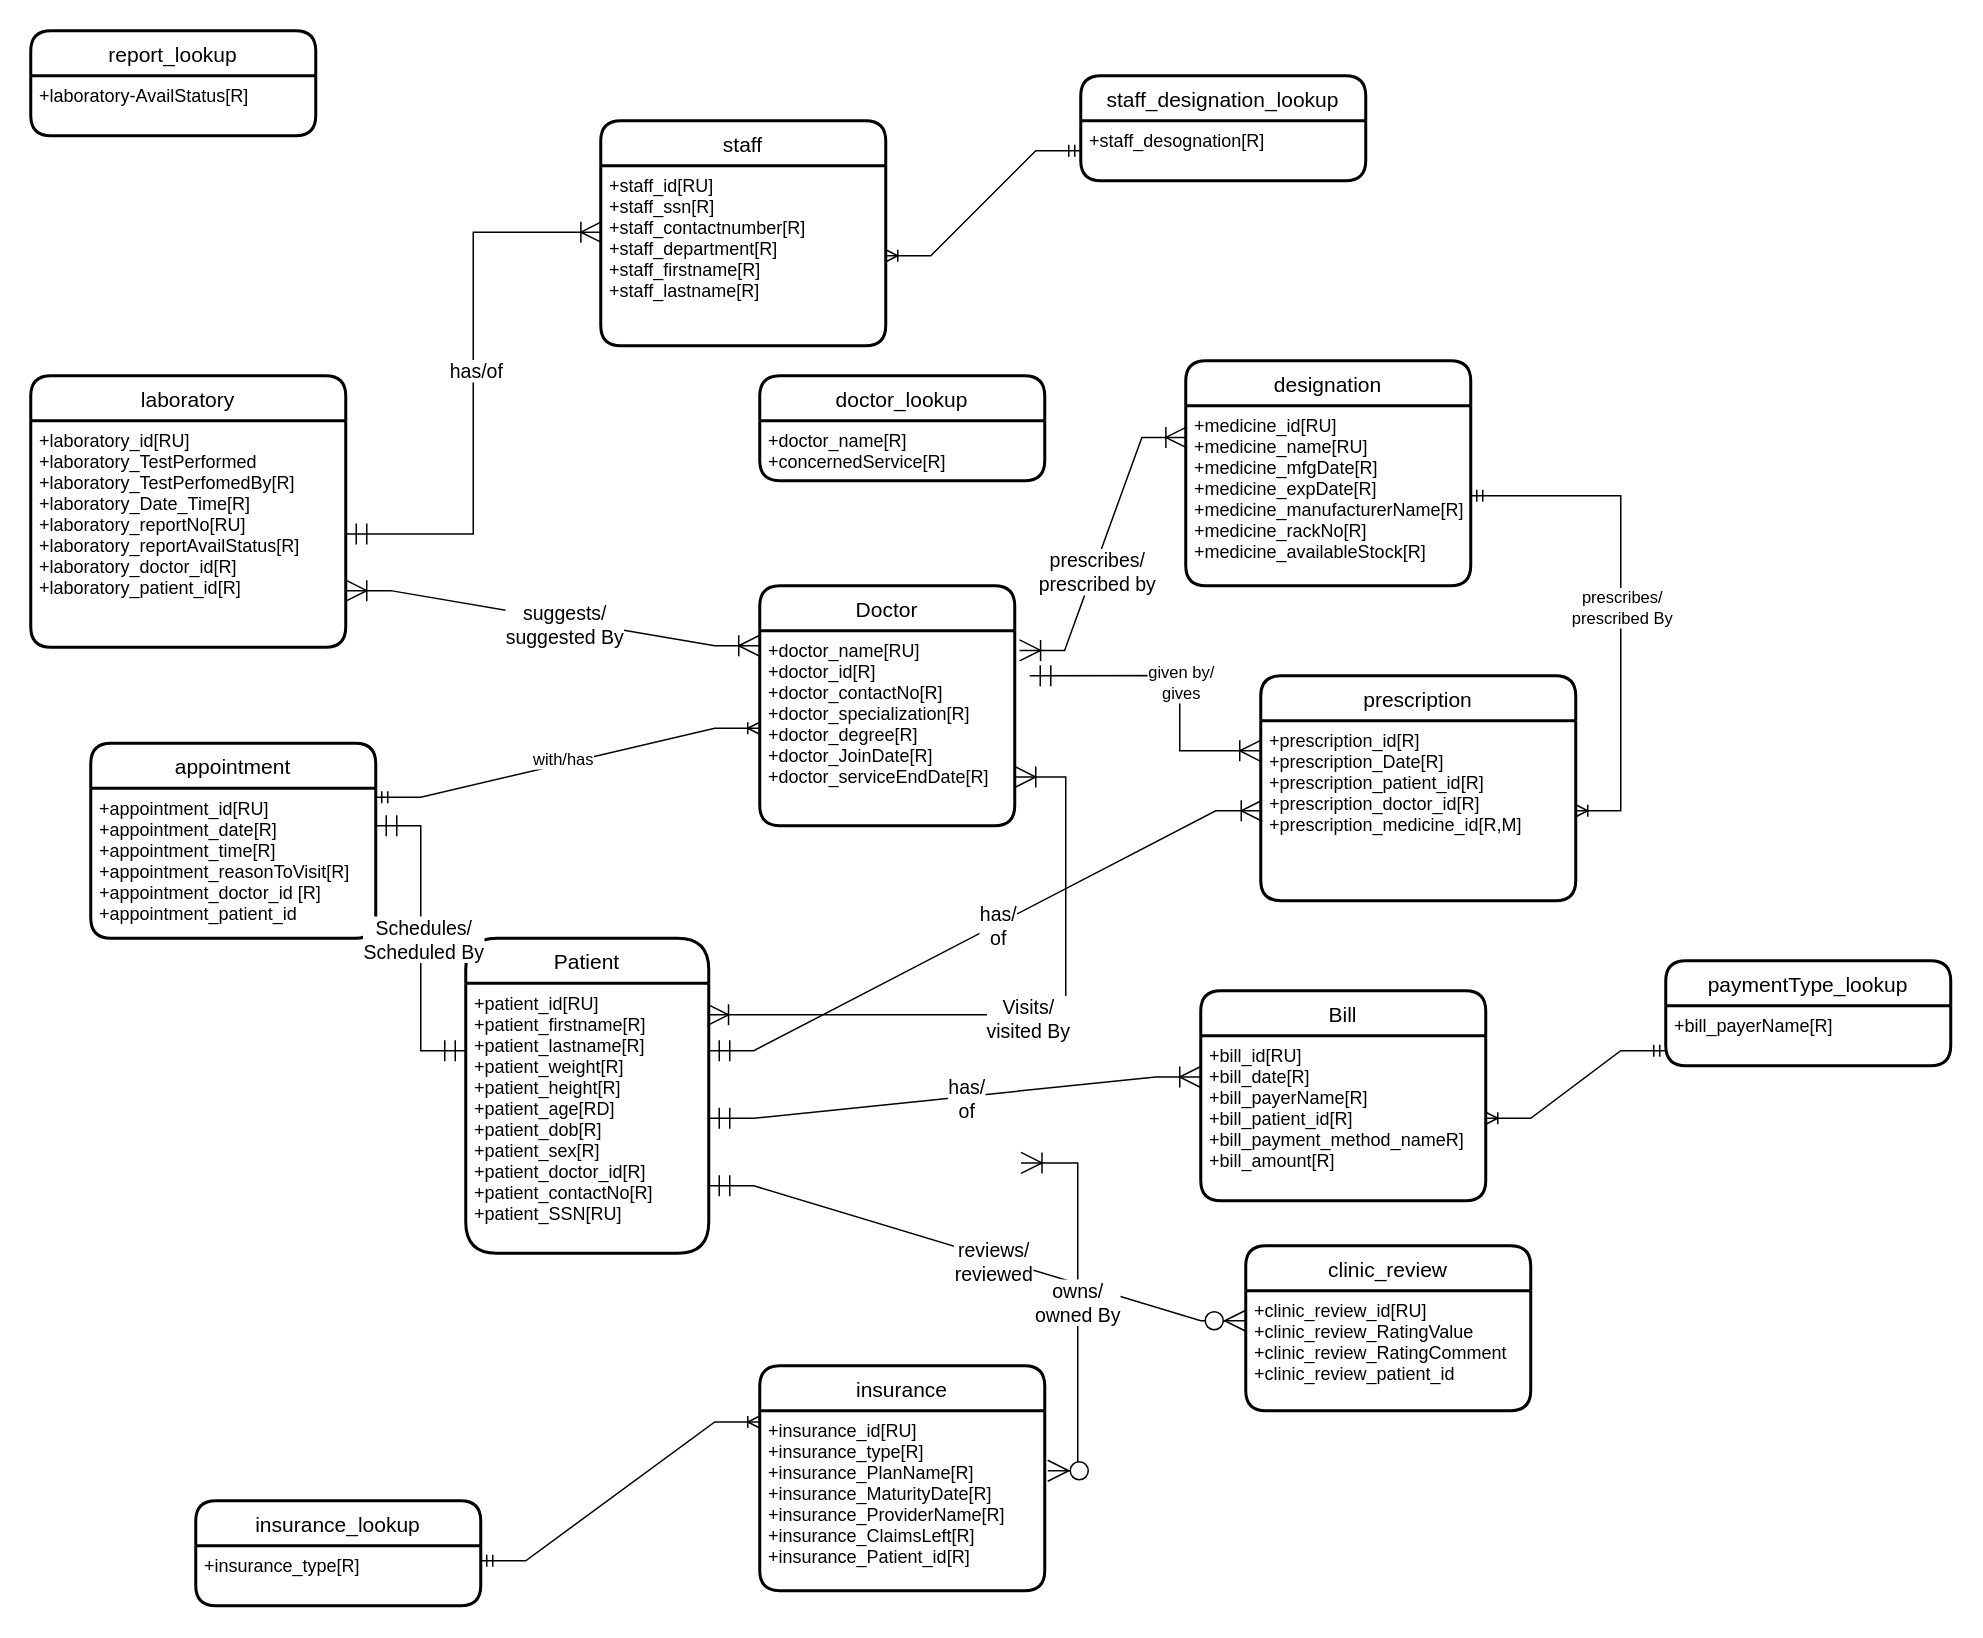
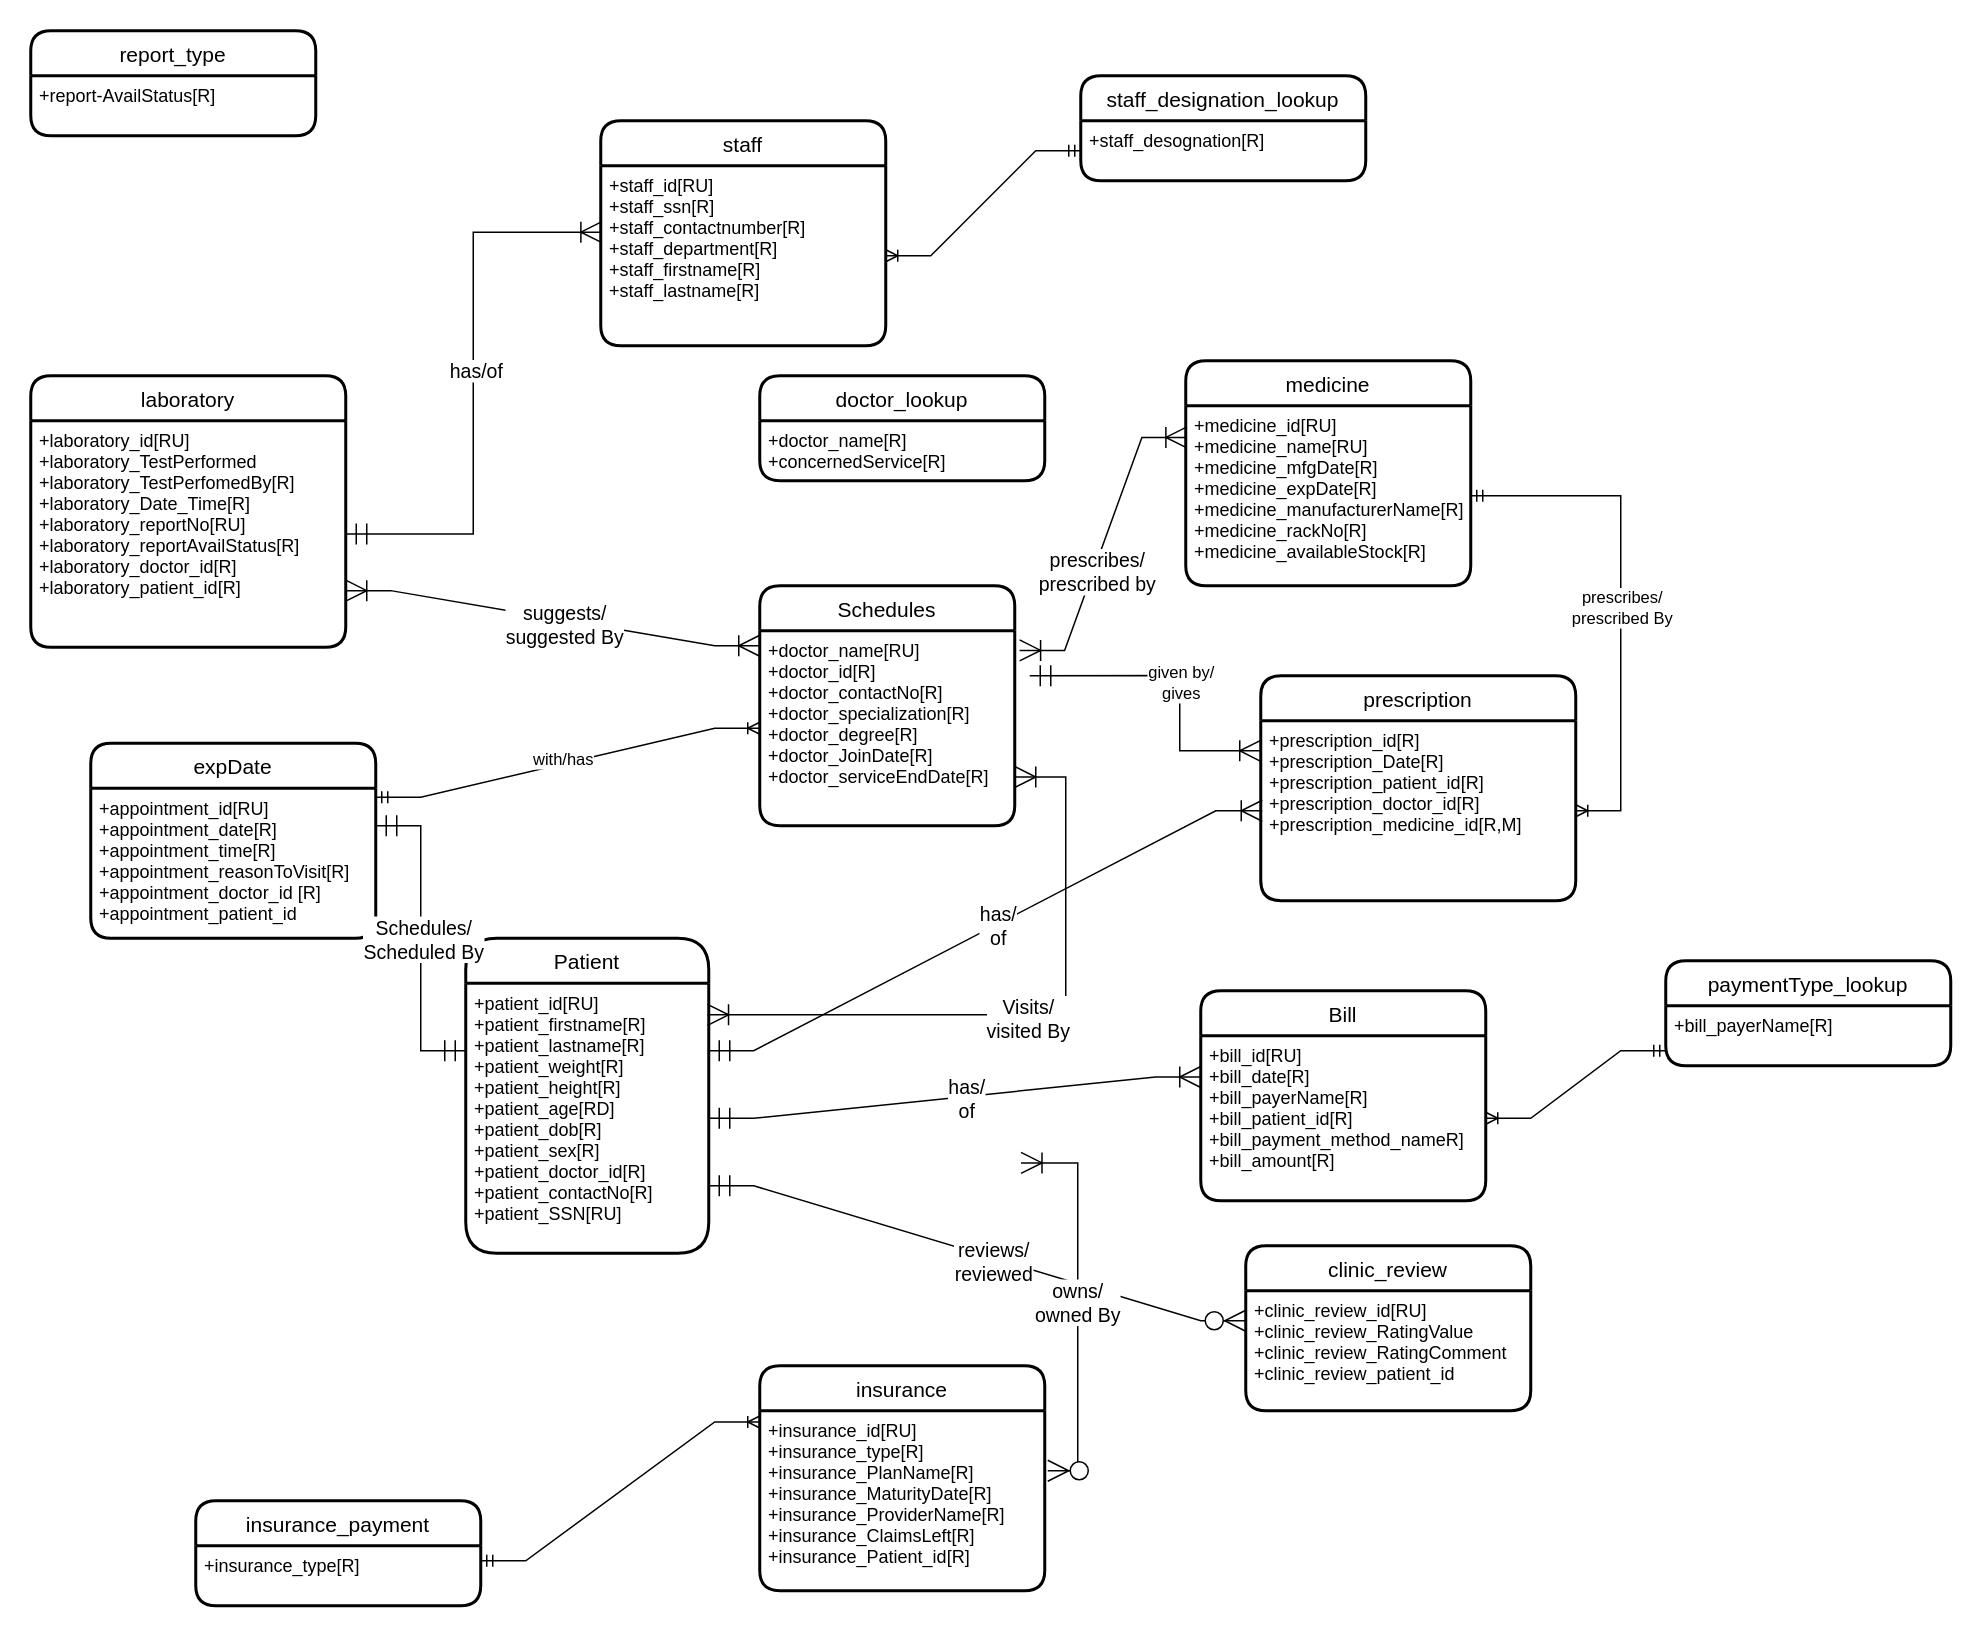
- <mxCell id="18" value="report_lookup" style="swimlane;childLayout=stackLayout;horizontal=1;startSize=30;horizontalStack=0;rounded=1;fontSize=14;fontStyle=0;strokeWidth=2;resizeParent=0;resizeLast=1;shadow=0;dashed=0;align=center;" parent="1" vertex="1"><mxGeometry x="20" y="20" width="190" height="70" as="geometry" /></mxCell>
+ <mxCell id="18" value="report_type" style="swimlane;childLayout=stackLayout;horizontal=1;startSize=30;horizontalStack=0;rounded=1;fontSize=14;fontStyle=0;strokeWidth=2;resizeParent=0;resizeLast=1;shadow=0;dashed=0;align=center;" parent="1" vertex="1"><mxGeometry x="20" y="20" width="190" height="70" as="geometry" /></mxCell>
- <mxCell id="19" value="+laboratory-AvailStatus[R]" style="align=left;strokeColor=none;fillColor=none;spacingLeft=4;fontSize=12;verticalAlign=top;resizable=0;rotatable=0;part=1;" parent="18" vertex="1"><mxGeometry y="30" width="190" height="40" as="geometry" /></mxCell>
+ <mxCell id="19" value="+report-AvailStatus[R]" style="align=left;strokeColor=none;fillColor=none;spacingLeft=4;fontSize=12;verticalAlign=top;resizable=0;rotatable=0;part=1;" parent="18" vertex="1"><mxGeometry y="30" width="190" height="40" as="geometry" /></mxCell>
- <mxCell id="10" value="designation" style="swimlane;childLayout=stackLayout;horizontal=1;startSize=30;horizontalStack=0;rounded=1;fontSize=14;fontStyle=0;strokeWidth=2;resizeParent=0;resizeLast=1;shadow=0;dashed=0;align=center;" parent="1" vertex="1"><mxGeometry x="790" y="240" width="190" height="150" as="geometry" /></mxCell>
+ <mxCell id="10" value="medicine" style="swimlane;childLayout=stackLayout;horizontal=1;startSize=30;horizontalStack=0;rounded=1;fontSize=14;fontStyle=0;strokeWidth=2;resizeParent=0;resizeLast=1;shadow=0;dashed=0;align=center;" parent="1" vertex="1"><mxGeometry x="790" y="240" width="190" height="150" as="geometry" /></mxCell>
- <mxCell id="5" value="Doctor" style="swimlane;childLayout=stackLayout;horizontal=1;startSize=30;horizontalStack=0;rounded=1;fontSize=14;fontStyle=0;strokeWidth=2;resizeParent=0;resizeLast=1;shadow=0;dashed=0;align=center;" parent="1" vertex="1"><mxGeometry x="506" y="390" width="170" height="160" as="geometry" /></mxCell>
+ <mxCell id="5" value="Schedules" style="swimlane;childLayout=stackLayout;horizontal=1;startSize=30;horizontalStack=0;rounded=1;fontSize=14;fontStyle=0;strokeWidth=2;resizeParent=0;resizeLast=1;shadow=0;dashed=0;align=center;" parent="1" vertex="1"><mxGeometry x="506" y="390" width="170" height="160" as="geometry" /></mxCell>
- <mxCell id="8" value="appointment" style="swimlane;childLayout=stackLayout;horizontal=1;startSize=30;horizontalStack=0;rounded=1;fontSize=14;fontStyle=0;strokeWidth=2;resizeParent=0;resizeLast=1;shadow=0;dashed=0;align=center;" parent="1" vertex="1"><mxGeometry x="60" y="495" width="190" height="130" as="geometry" /></mxCell>
+ <mxCell id="8" value="expDate" style="swimlane;childLayout=stackLayout;horizontal=1;startSize=30;horizontalStack=0;rounded=1;fontSize=14;fontStyle=0;strokeWidth=2;resizeParent=0;resizeLast=1;shadow=0;dashed=0;align=center;" parent="1" vertex="1"><mxGeometry x="60" y="495" width="190" height="130" as="geometry" /></mxCell>
- <mxCell id="20" value="insurance_lookup" style="swimlane;childLayout=stackLayout;horizontal=1;startSize=30;horizontalStack=0;rounded=1;fontSize=14;fontStyle=0;strokeWidth=2;resizeParent=0;resizeLast=1;shadow=0;dashed=0;align=center;" parent="1" vertex="1"><mxGeometry x="130" y="1000" width="190" height="70" as="geometry" /></mxCell>
+ <mxCell id="20" value="insurance_payment" style="swimlane;childLayout=stackLayout;horizontal=1;startSize=30;horizontalStack=0;rounded=1;fontSize=14;fontStyle=0;strokeWidth=2;resizeParent=0;resizeLast=1;shadow=0;dashed=0;align=center;" parent="1" vertex="1"><mxGeometry x="130" y="1000" width="190" height="70" as="geometry" /></mxCell>
